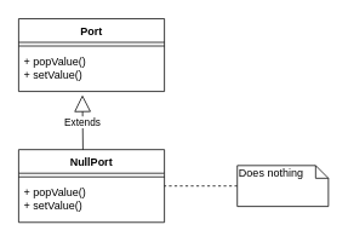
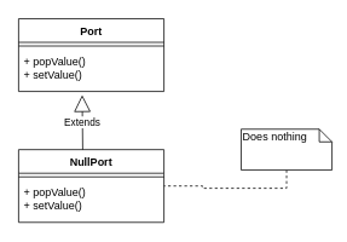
- <mxCell id="10" value="Does nothing" style="shape=note;whiteSpace=wrap;html=1;size=14;verticalAlign=top;align=left;spacingTop=-6;" vertex="1" parent="1"><mxGeometry x="260" y="181.5" width="100" height="45" as="geometry" /></mxCell>
+ <mxCell id="10" value="Does nothing" style="shape=note;whiteSpace=wrap;html=1;size=14;verticalAlign=top;align=left;spacingTop=-6;" vertex="1" parent="1"><mxGeometry x="265" y="141.5" width="100" height="45" as="geometry" /></mxCell>
